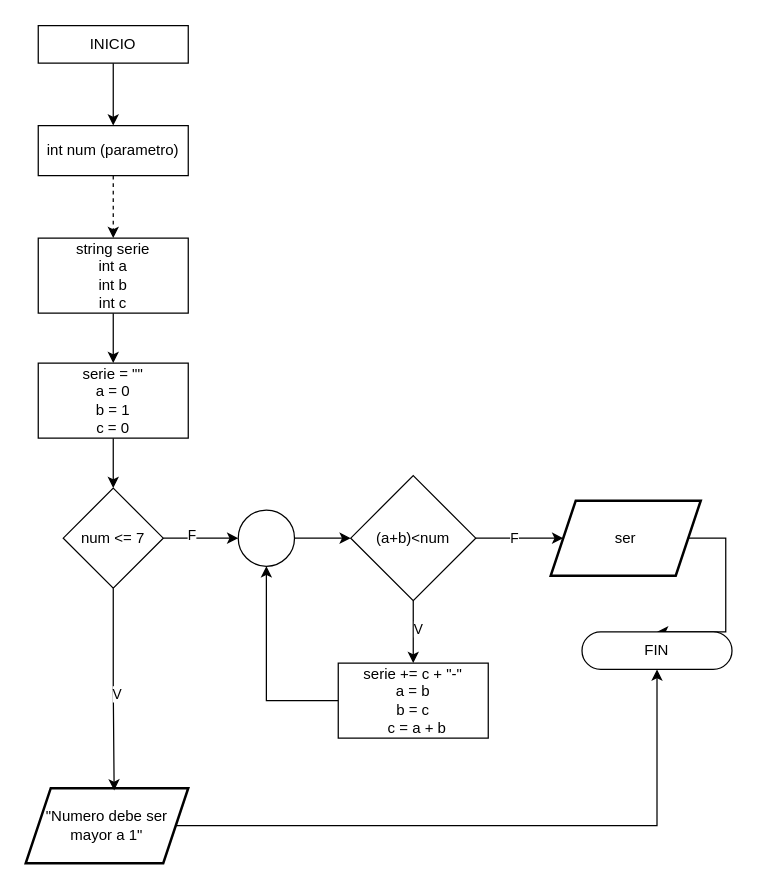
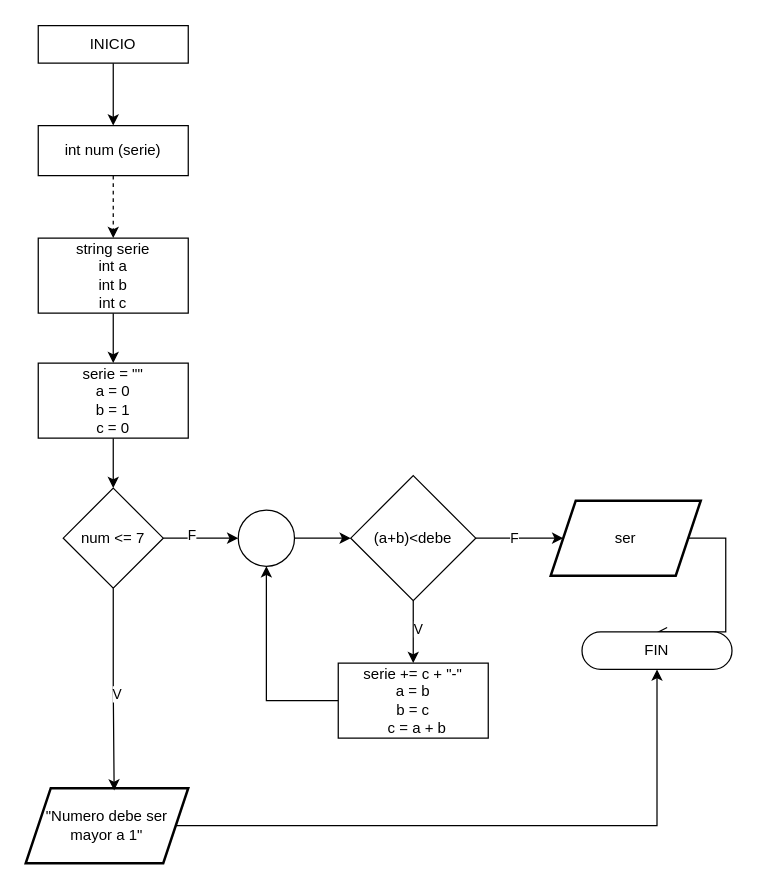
- <mxCell id="26" value="&lt;div&gt;int num (parametro)&lt;/div&gt;" style="rounded=0;whiteSpace=wrap;html=1;" vertex="1" parent="1"><mxGeometry x="30" y="100" width="120" height="40" as="geometry" /></mxCell>
+ <mxCell id="26" value="&lt;div&gt;int num (serie)&lt;/div&gt;" style="rounded=0;whiteSpace=wrap;html=1;" vertex="1" parent="1"><mxGeometry x="30" y="100" width="120" height="40" as="geometry" /></mxCell>
- <mxCell id="6" value="(a+b)&amp;lt;num" style="rhombus;whiteSpace=wrap;html=1;" vertex="1" parent="1"><mxGeometry x="280" y="380" width="100" height="100" as="geometry" /></mxCell>
+ <mxCell id="6" value="(a+b)&amp;lt;debe" style="rhombus;whiteSpace=wrap;html=1;" vertex="1" parent="1"><mxGeometry x="280" y="380" width="100" height="100" as="geometry" /></mxCell>
- <mxCell id="11" style="edgeStyle=orthogonalEdgeStyle;rounded=0;orthogonalLoop=1;jettySize=auto;html=1;exitX=1;exitY=0.5;exitDx=0;exitDy=0;entryX=0.5;entryY=0;entryDx=0;entryDy=0;" edge="1" parent="1" source="12" target="13"><mxGeometry relative="1" as="geometry"><Array as="points"><mxPoint x="580" y="430" /></Array></mxGeometry></mxCell>
+ <mxCell id="11" style="edgeStyle=orthogonalEdgeStyle;rounded=0;orthogonalLoop=1;jettySize=auto;html=1;exitX=1;exitY=0.5;exitDx=0;exitDy=0;entryX=0.5;entryY=0;entryDx=0;entryDy=0;endArrow=open;" edge="1" parent="1" source="12" target="13"><mxGeometry relative="1" as="geometry"><Array as="points"><mxPoint x="580" y="430" /></Array></mxGeometry></mxCell>
